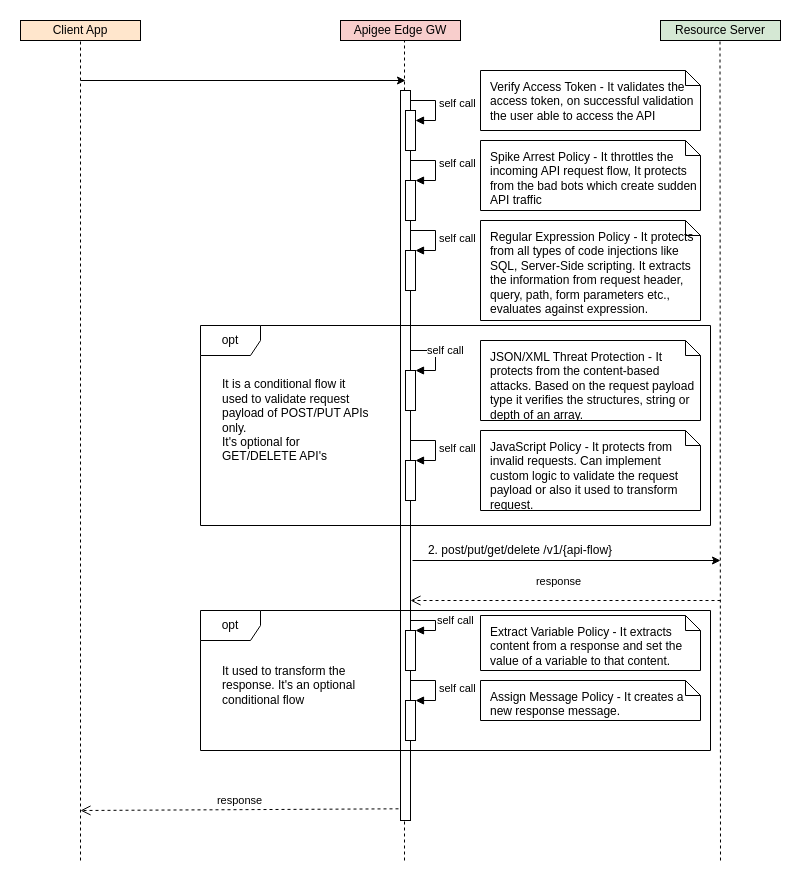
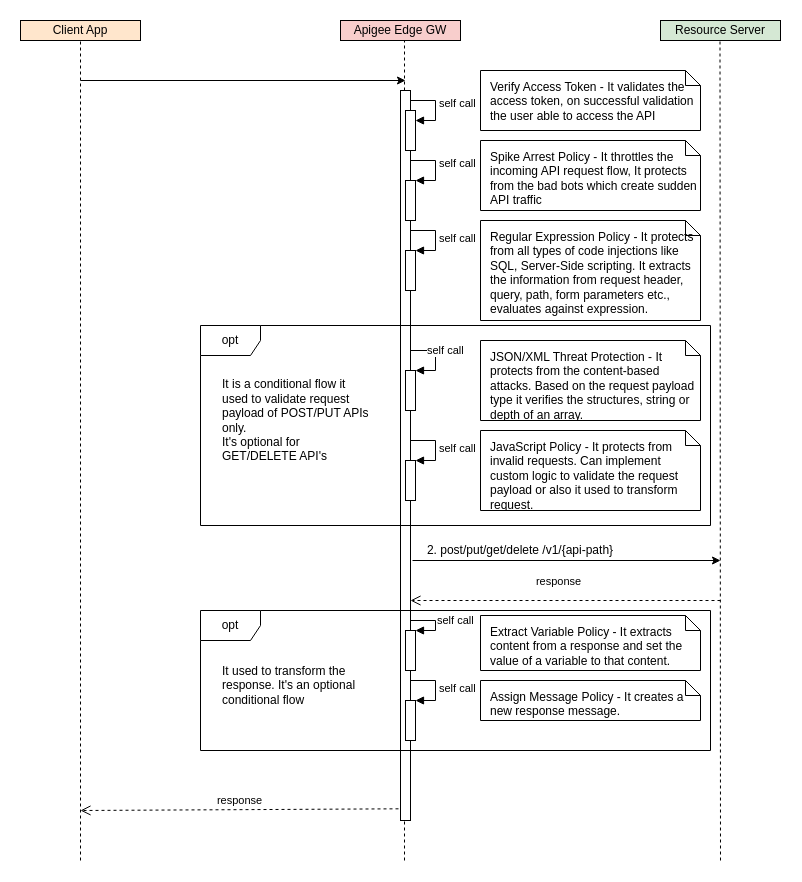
- <mxCell id="29" value="2. post/put/get/delete /v1/{api-flow}" style="text;html=1;strokeColor=none;fillColor=none;align=center;verticalAlign=middle;whiteSpace=wrap;rounded=0;" vertex="1" parent="1"><mxGeometry x="380" y="540" width="280" height="20" as="geometry" /></mxCell>
+ <mxCell id="29" value="2. post/put/get/delete /v1/{api-path}" style="text;html=1;strokeColor=none;fillColor=none;align=center;verticalAlign=middle;whiteSpace=wrap;rounded=0;" vertex="1" parent="1"><mxGeometry x="380" y="540" width="280" height="20" as="geometry" /></mxCell>
